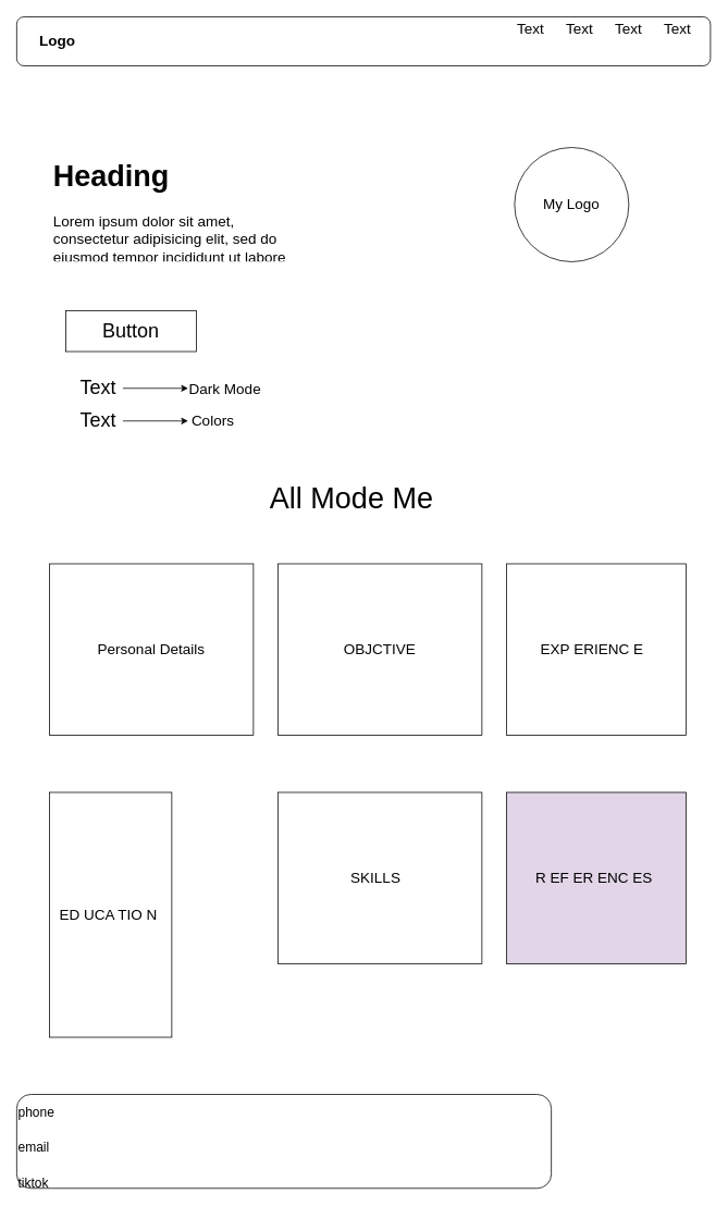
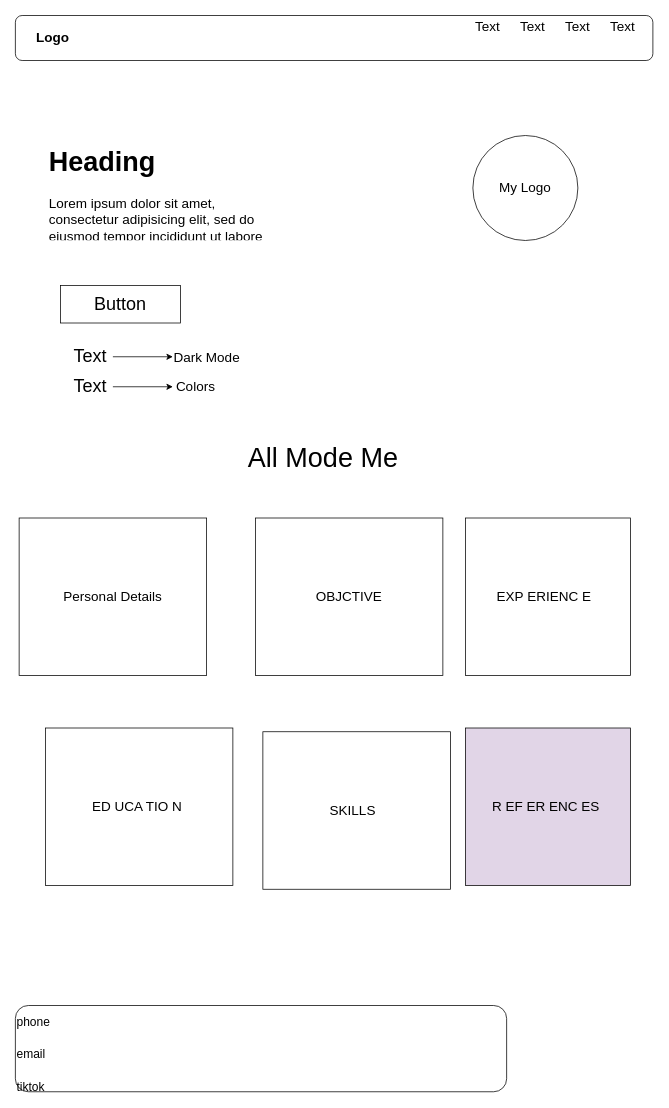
- <mxCell id="18" value="&lt;span style=&quot;&quot;&gt;Personal Details&lt;/span&gt;" style="rounded=0;whiteSpace=wrap;html=1;fontSize=18;" parent="1" vertex="1"><mxGeometry x="60" y="690" width="250" height="210" as="geometry" /></mxCell>
+ <mxCell id="18" value="&lt;span style=&quot;&quot;&gt;Personal Details&lt;/span&gt;" style="rounded=0;whiteSpace=wrap;html=1;fontSize=18;" parent="1" vertex="1"><mxGeometry x="25" y="690" width="250" height="210" as="geometry" /></mxCell>
- <mxCell id="22" value="SKILLS&amp;nbsp;&amp;nbsp;" style="rounded=0;whiteSpace=wrap;html=1;fontSize=18;" parent="1" vertex="1"><mxGeometry x="340" y="970" width="250" height="210" as="geometry" /></mxCell>
+ <mxCell id="22" value="SKILLS&amp;nbsp;&amp;nbsp;" style="rounded=0;whiteSpace=wrap;html=1;fontSize=18;" parent="1" vertex="1"><mxGeometry x="350" y="975" width="250" height="210" as="geometry" /></mxCell>
- <mxCell id="21" value="ED UCA TIO N&amp;nbsp;" style="rounded=0;whiteSpace=wrap;html=1;fontSize=18;" parent="1" vertex="1"><mxGeometry x="60" y="970" width="150" height="300" as="geometry" /></mxCell>
+ <mxCell id="21" value="ED UCA TIO N&amp;nbsp;" style="rounded=0;whiteSpace=wrap;html=1;fontSize=18;" parent="1" vertex="1"><mxGeometry x="60" y="970" width="250" height="210" as="geometry" /></mxCell>
